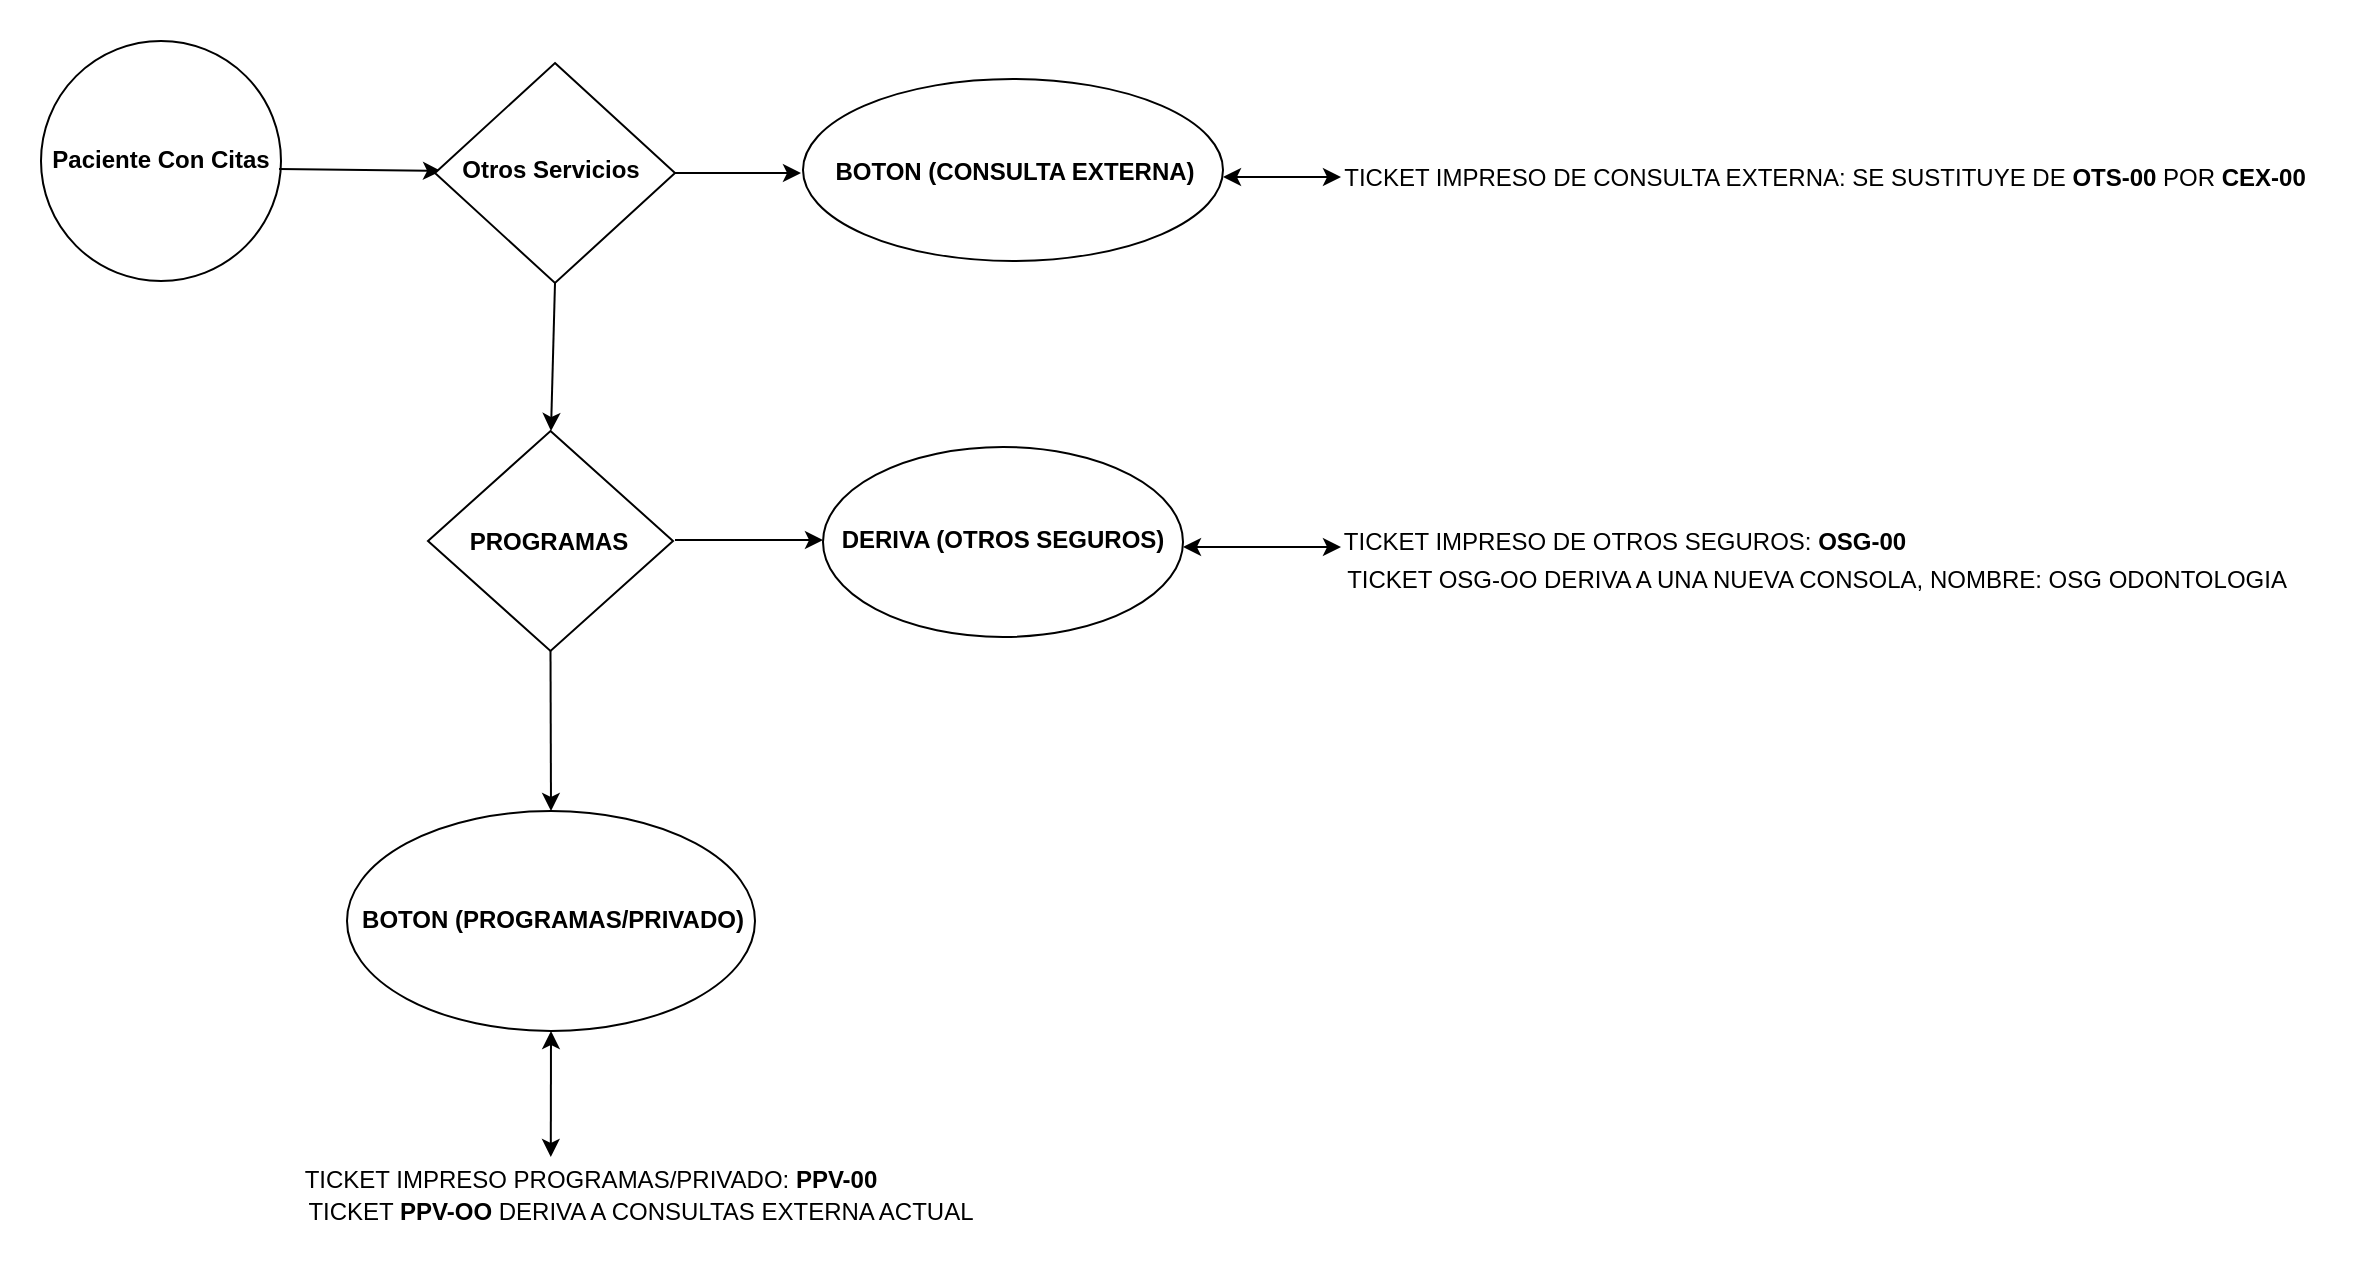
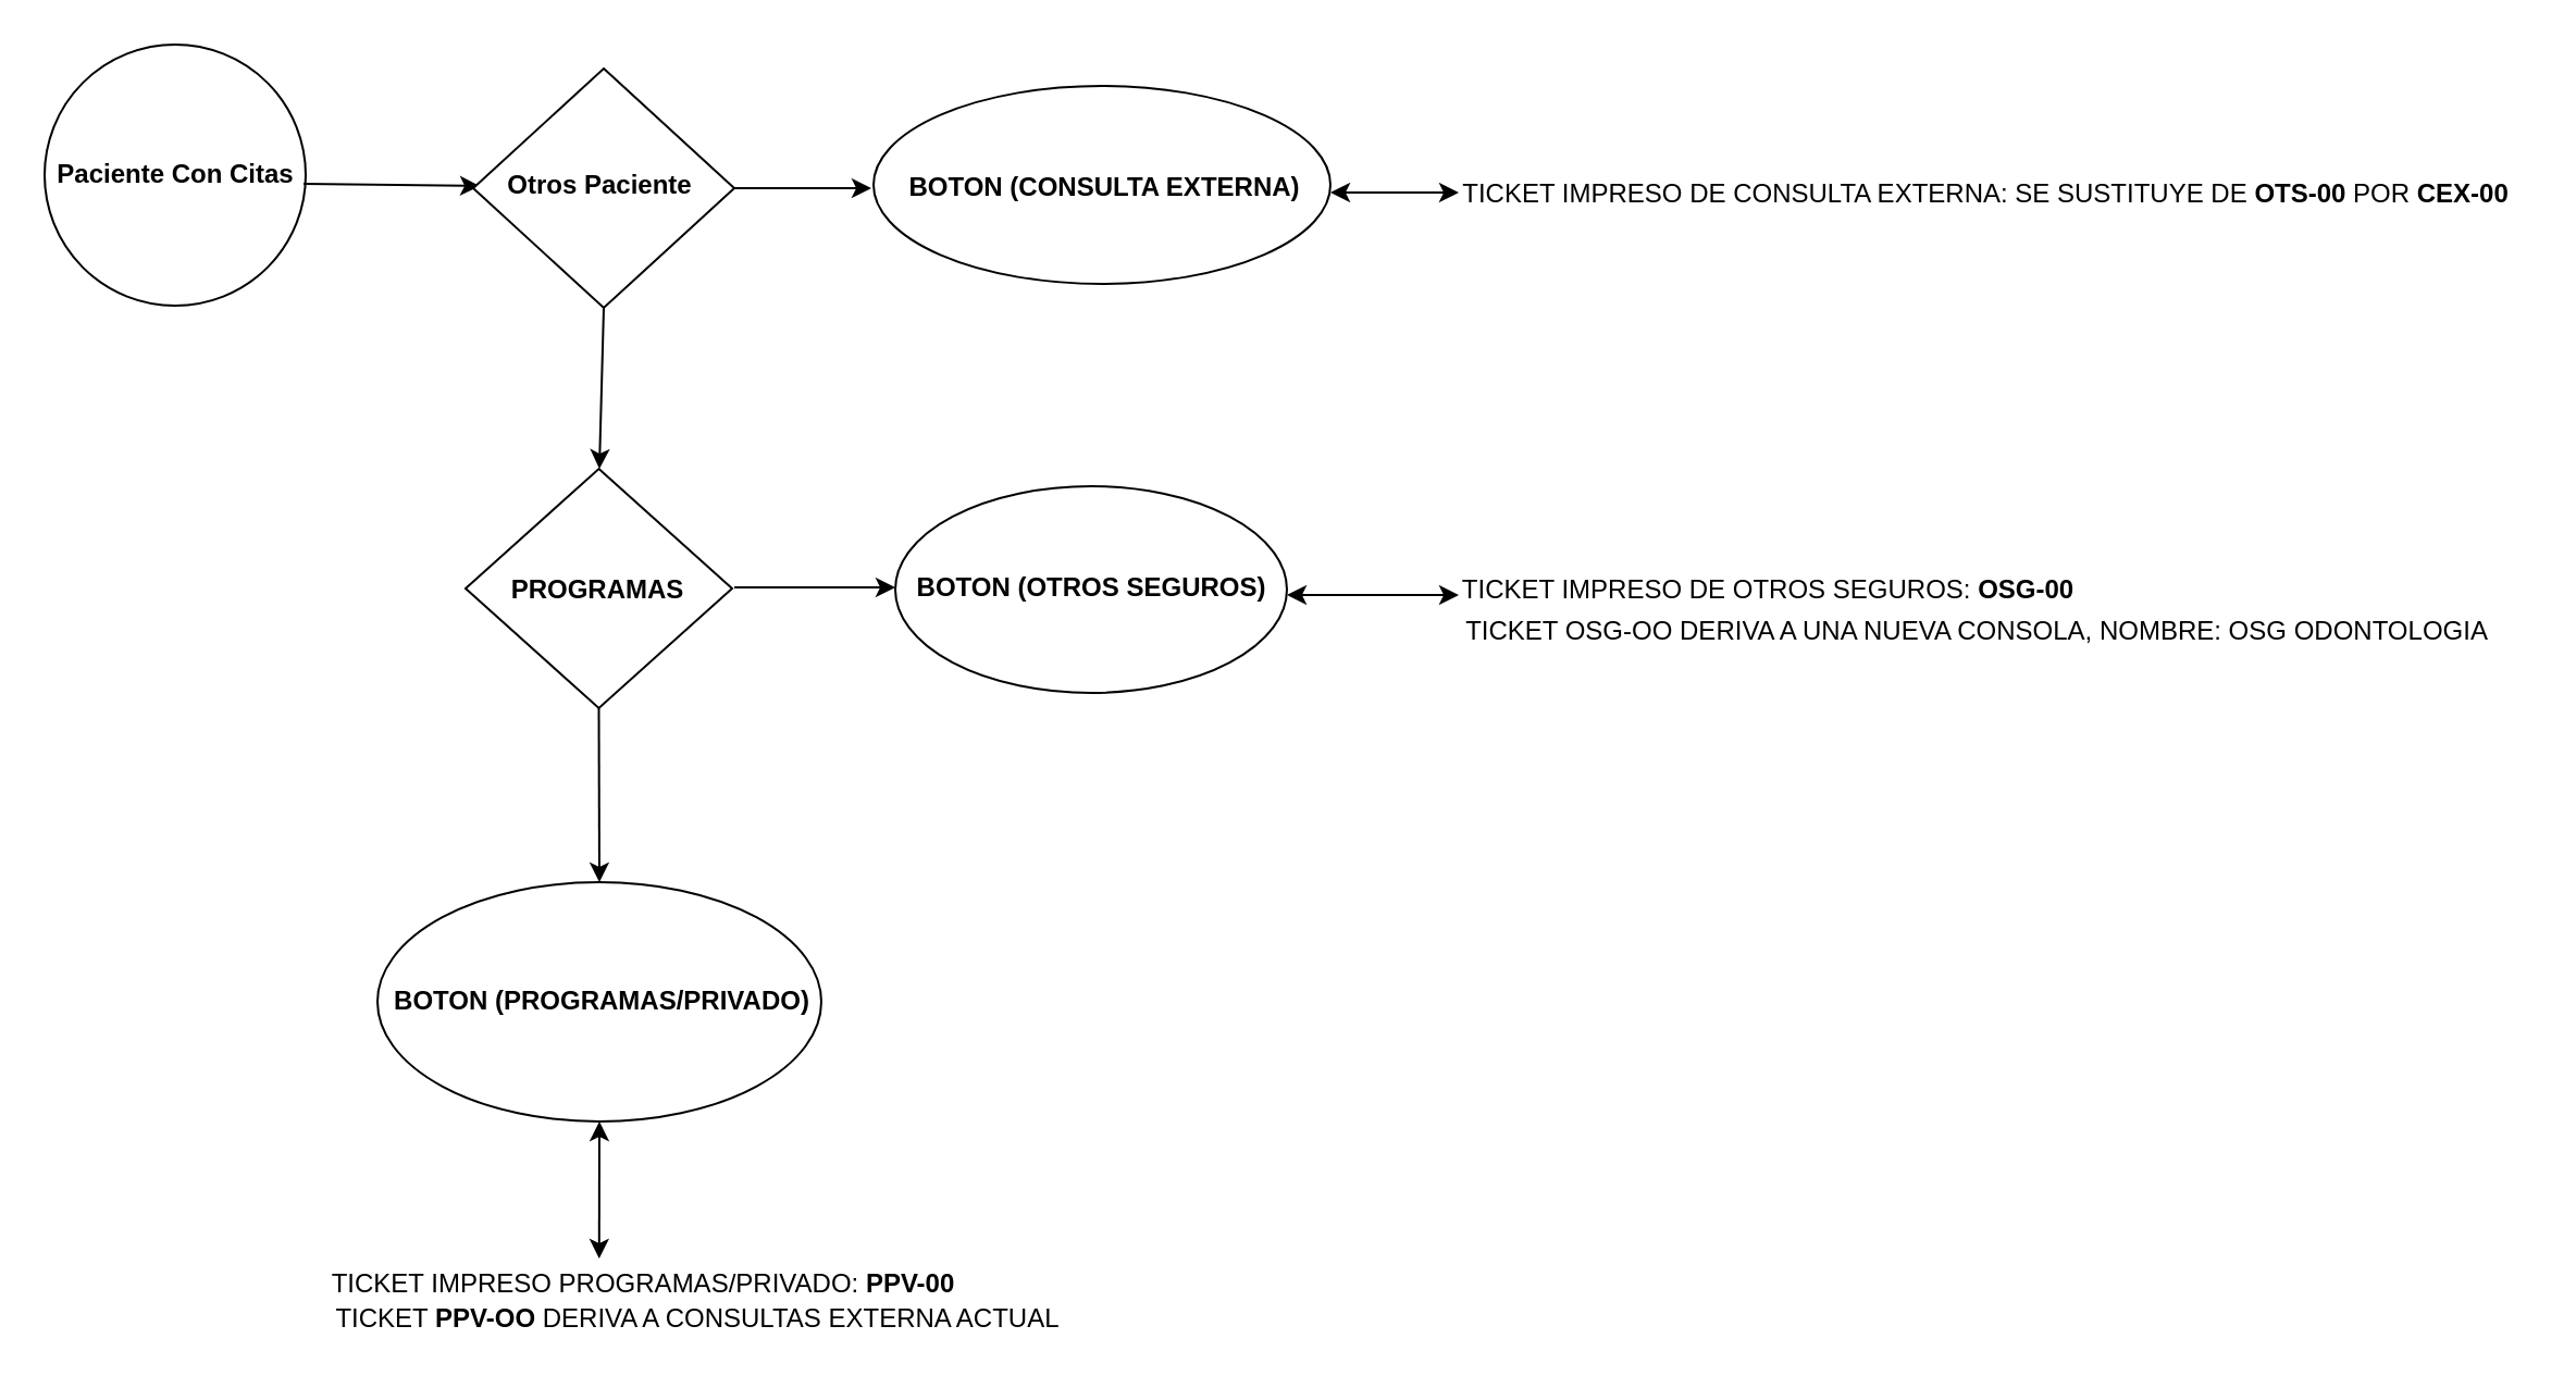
- <mxCell id="6" value="&lt;b&gt;Otros Servicios&lt;/b&gt;" style="text;html=1;resizable=0;autosize=1;align=center;verticalAlign=middle;points=[];fillColor=none;strokeColor=none;rounded=0;" vertex="1" parent="1"><mxGeometry x="225" y="75" width="100" height="20" as="geometry" /></mxCell>
+ <mxCell id="6" value="&lt;b&gt;Otros Paciente&lt;/b&gt;" style="text;html=1;resizable=0;autosize=1;align=center;verticalAlign=middle;points=[];fillColor=none;strokeColor=none;rounded=0;" vertex="1" parent="1"><mxGeometry x="225" y="75" width="100" height="20" as="geometry" /></mxCell>
- <mxCell id="17" value="&lt;b&gt;DERIVA (OTROS SEGUROS)&lt;/b&gt;" style="text;html=1;resizable=0;autosize=1;align=center;verticalAlign=middle;points=[];fillColor=none;strokeColor=none;rounded=0;" vertex="1" parent="1"><mxGeometry x="411" y="259.5" width="180" height="20" as="geometry" /></mxCell>
+ <mxCell id="17" value="&lt;b&gt;BOTON (OTROS SEGUROS)&lt;/b&gt;" style="text;html=1;resizable=0;autosize=1;align=center;verticalAlign=middle;points=[];fillColor=none;strokeColor=none;rounded=0;" vertex="1" parent="1"><mxGeometry x="411" y="259.5" width="180" height="20" as="geometry" /></mxCell>
